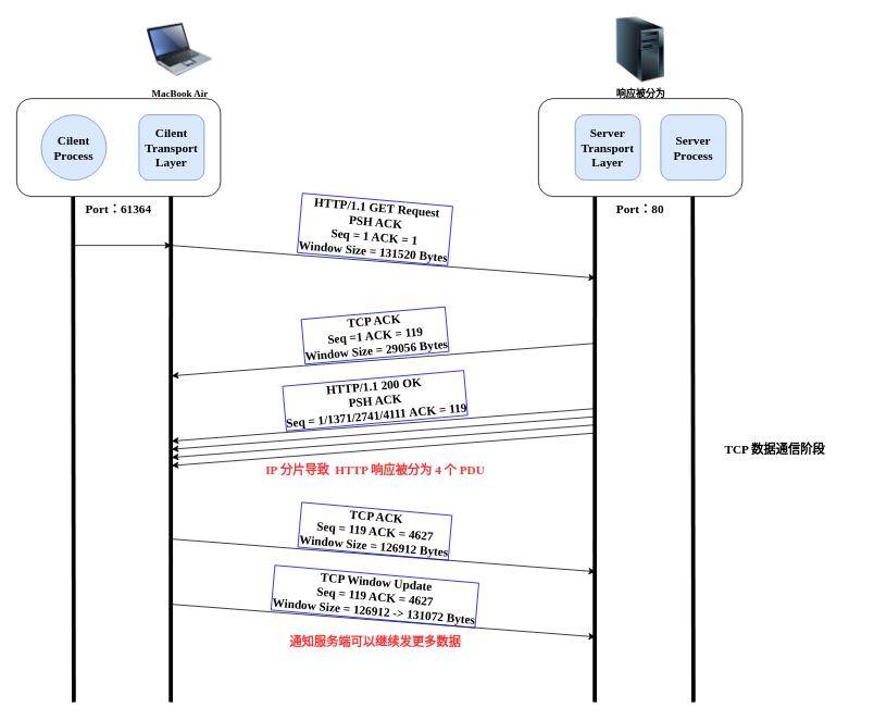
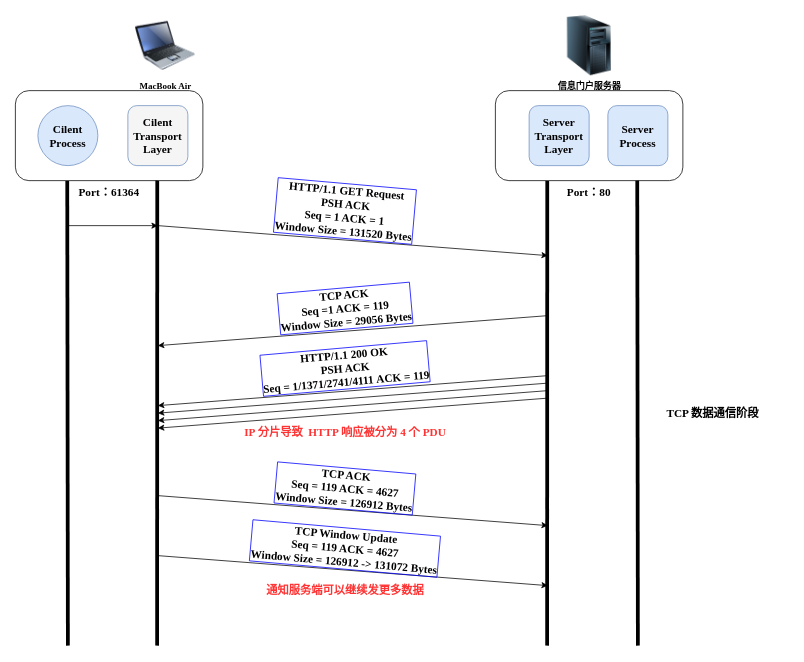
- <mxCell id="4" value="响应被分为" style="image;html=1;image=img/lib/clip_art/computers/Server_Tower_128x128.png;fontFamily=Lucida Console;fontStyle=1" parent="1" vertex="1"><mxGeometry x="745" y="20" width="80" height="80" as="geometry" /></mxCell>
+ <mxCell id="4" value="信息门户服务器" style="image;html=1;image=img/lib/clip_art/computers/Server_Tower_128x128.png;fontFamily=Lucida Console;fontStyle=1" parent="1" vertex="1"><mxGeometry x="745" y="20" width="80" height="80" as="geometry" /></mxCell>
- <mxCell id="7" value="Cilent&lt;div&gt;Transport&lt;/div&gt;&lt;div&gt;Layer&lt;/div&gt;" style="rounded=1;whiteSpace=wrap;html=1;fontFamily=Lucida Console;fontStyle=1;fontSize=15;labelBackgroundColor=none;fillColor=#dae8fc;strokeColor=#6c8ebf;" parent="1" vertex="1"><mxGeometry x="170" y="140" width="80" height="80" as="geometry" /></mxCell>
+ <mxCell id="7" value="Cilent&lt;div&gt;Transport&lt;/div&gt;&lt;div&gt;Layer&lt;/div&gt;" style="rounded=1;whiteSpace=wrap;html=1;fontFamily=Lucida Console;fontStyle=1;fontSize=15;labelBackgroundColor=none;fillColor=#f5f5f5;strokeColor=#6c8ebf;" parent="1" vertex="1"><mxGeometry x="170" y="140" width="80" height="80" as="geometry" /></mxCell>
